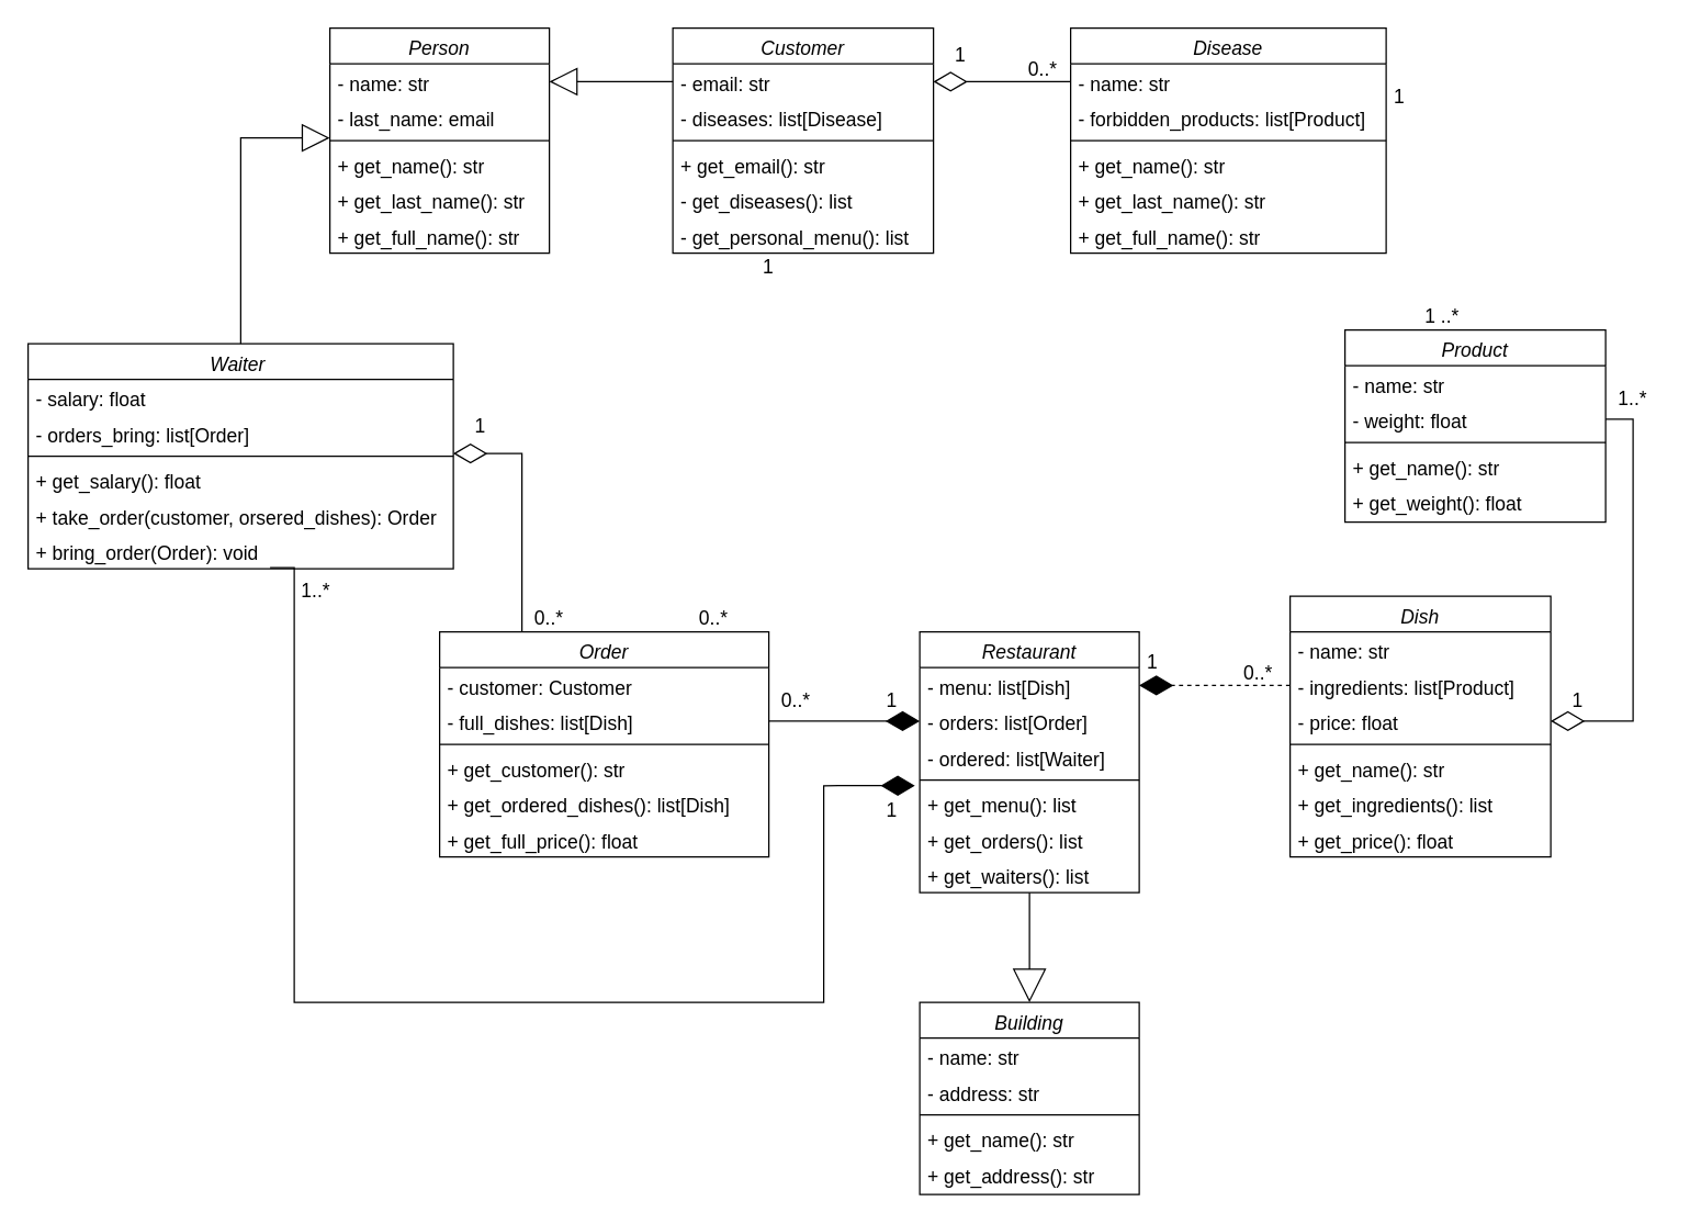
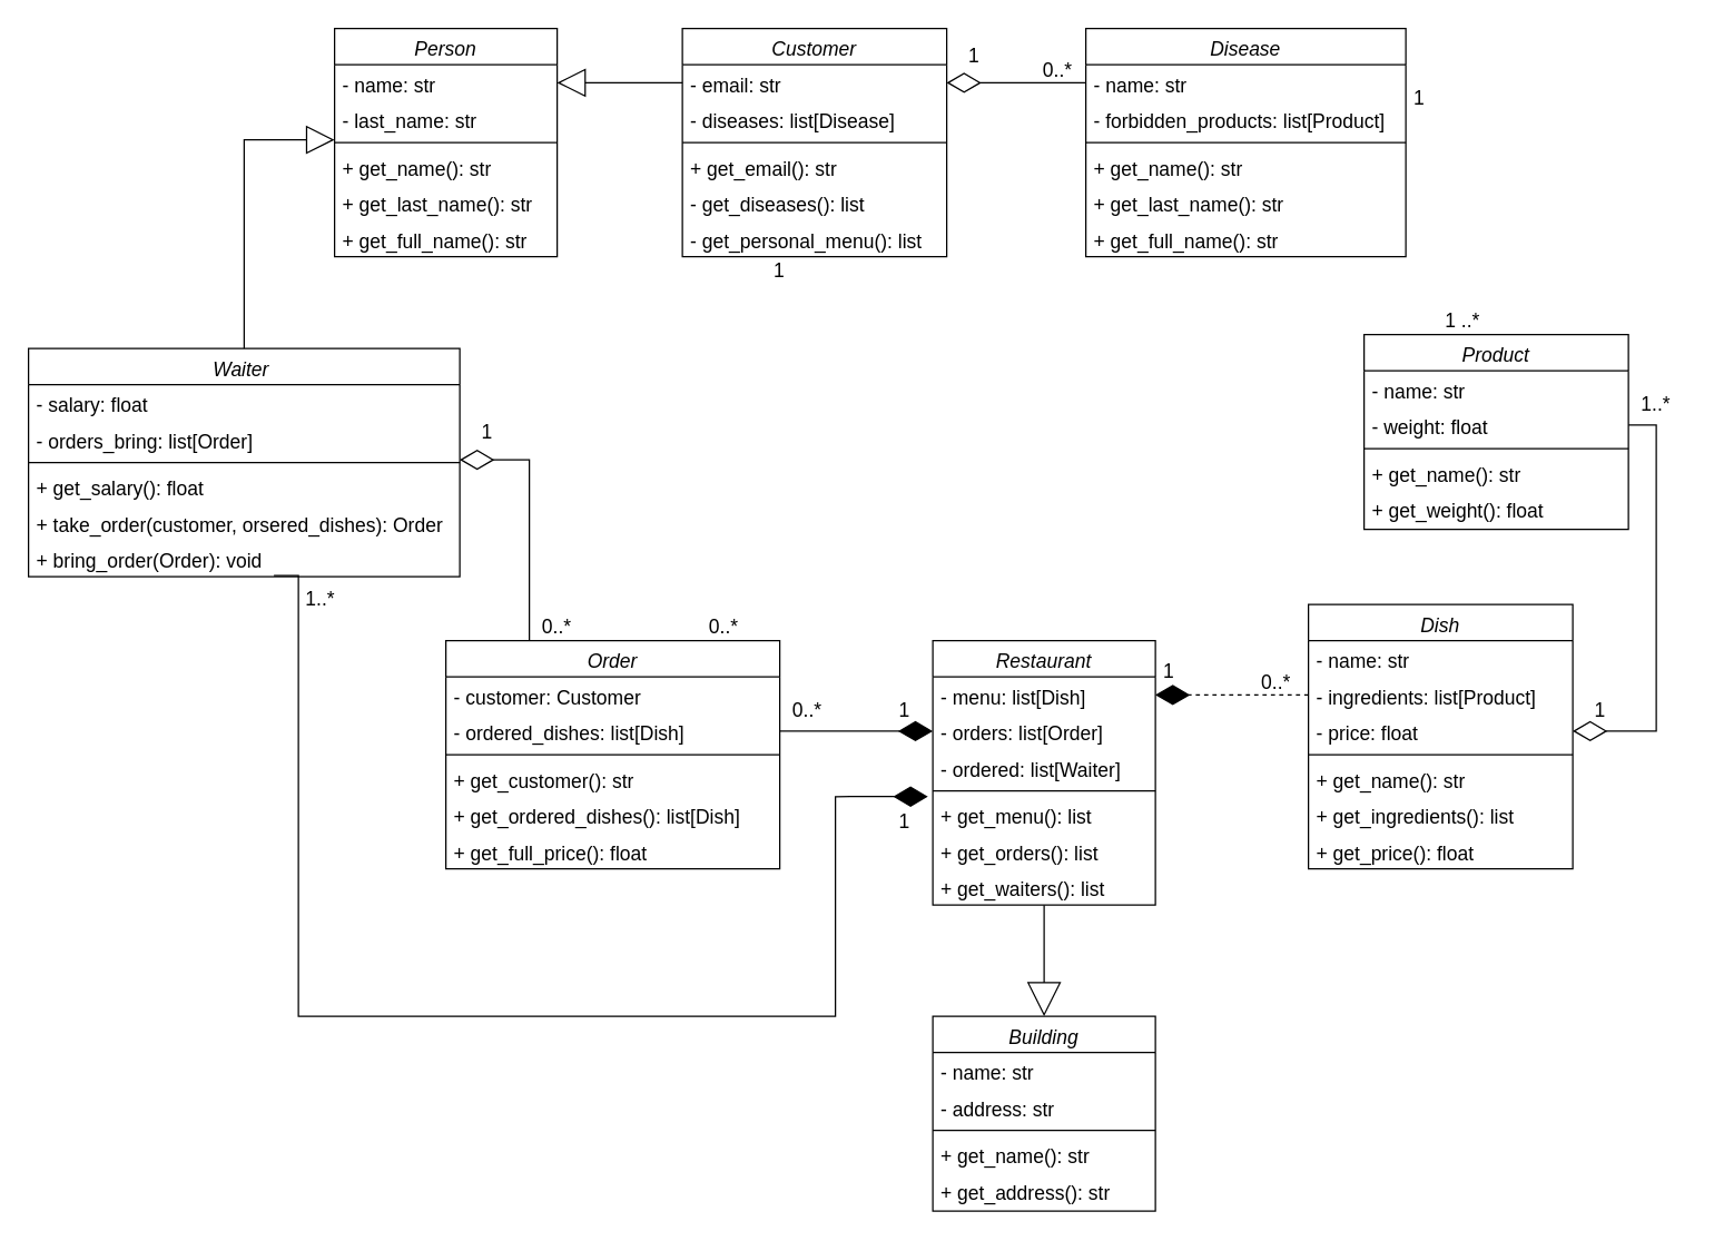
- <mxCell id="4" value="- last_name: email" style="text;align=left;verticalAlign=top;spacingLeft=4;spacingRight=4;overflow=hidden;rotatable=0;points=[[0,0.5],[1,0.5]];portConstraint=eastwest;rounded=0;shadow=0;html=0;fontSize=14;" parent="2" vertex="1"><mxGeometry y="52" width="160" height="26" as="geometry" /></mxCell>
+ <mxCell id="4" value="- last_name: str" style="text;align=left;verticalAlign=top;spacingLeft=4;spacingRight=4;overflow=hidden;rotatable=0;points=[[0,0.5],[1,0.5]];portConstraint=eastwest;rounded=0;shadow=0;html=0;fontSize=14;" parent="2" vertex="1"><mxGeometry y="52" width="160" height="26" as="geometry" /></mxCell>
- <mxCell id="55" value="- full_dishes: list[Dish]" style="text;align=left;verticalAlign=top;spacingLeft=4;spacingRight=4;overflow=hidden;rotatable=0;points=[[0,0.5],[1,0.5]];portConstraint=eastwest;rounded=0;shadow=0;html=0;fontSize=14;" vertex="1" parent="53"><mxGeometry y="52" width="240" height="26" as="geometry" /></mxCell>
+ <mxCell id="55" value="- ordered_dishes: list[Dish]" style="text;align=left;verticalAlign=top;spacingLeft=4;spacingRight=4;overflow=hidden;rotatable=0;points=[[0,0.5],[1,0.5]];portConstraint=eastwest;rounded=0;shadow=0;html=0;fontSize=14;" vertex="1" parent="53"><mxGeometry y="52" width="240" height="26" as="geometry" /></mxCell>
